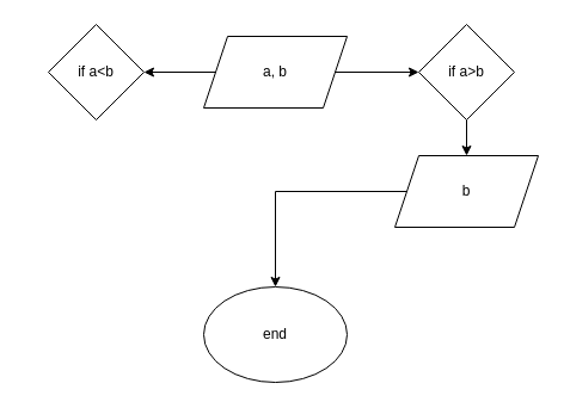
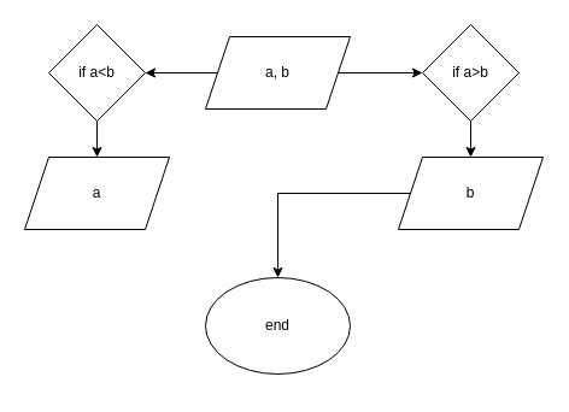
+ <mxCell id="5" value="" style="edgeStyle=orthogonalEdgeStyle;rounded=0;orthogonalLoop=1;jettySize=auto;html=1;fontColor=#212121;fillColor=none;" parent="1" source="6" target="7" edge="1"><mxGeometry relative="1" as="geometry" /></mxCell>
+ <mxCell id="7" value="&lt;div&gt;a&lt;/div&gt;" style="shape=parallelogram;perimeter=parallelogramPerimeter;whiteSpace=wrap;html=1;fixedSize=1;fillColor=none;" parent="1" vertex="1"><mxGeometry x="20" y="130" width="120" height="60" as="geometry" /></mxCell>
- <mxCell id="8" value="end" style="ellipse;whiteSpace=wrap;html=1;fillColor=none;" parent="1" vertex="1"><mxGeometry x="170" y="240" width="120" height="80" as="geometry" /></mxCell>
+ <mxCell id="8" value="end" style="ellipse;whiteSpace=wrap;html=1;fillColor=none;" parent="1" vertex="1"><mxGeometry x="170" y="230" width="120" height="80" as="geometry" /></mxCell>
